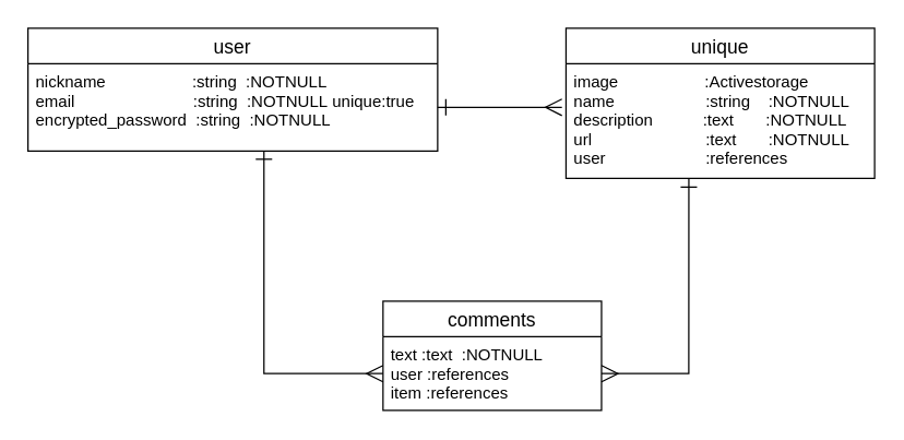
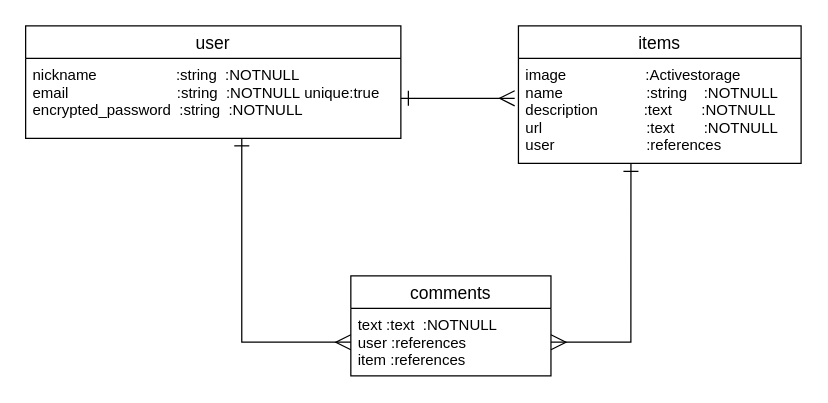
- <mxCell id="4" value="unique" style="swimlane;fontStyle=0;childLayout=stackLayout;horizontal=1;startSize=26;horizontalStack=0;resizeParent=1;resizeParentMax=0;resizeLast=0;collapsible=1;marginBottom=0;align=center;fontSize=14;" parent="1" vertex="1"><mxGeometry x="414" y="20" width="226" height="110" as="geometry" /></mxCell>
+ <mxCell id="4" value="items" style="swimlane;fontStyle=0;childLayout=stackLayout;horizontal=1;startSize=26;horizontalStack=0;resizeParent=1;resizeParentMax=0;resizeLast=0;collapsible=1;marginBottom=0;align=center;fontSize=14;" parent="1" vertex="1"><mxGeometry x="414" y="20" width="226" height="110" as="geometry" /></mxCell>
